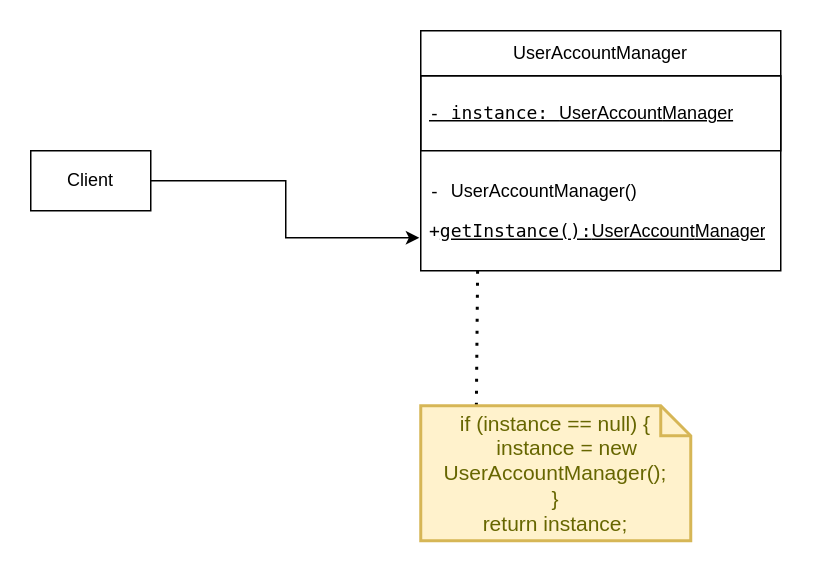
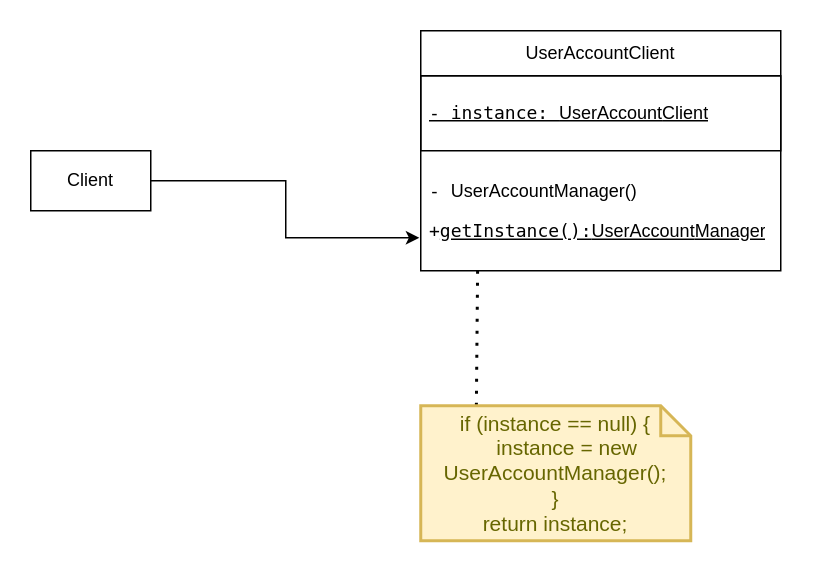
- <mxCell id="2" value="&lt;p data-pm-slice=&quot;1 1 [&amp;quot;list&amp;quot;,{&amp;quot;spread&amp;quot;:false,&amp;quot;start&amp;quot;:1541,&amp;quot;end&amp;quot;:1869},&amp;quot;regular_list_item&amp;quot;,{&amp;quot;start&amp;quot;:1541,&amp;quot;end&amp;quot;:1573}]&quot;&gt;&lt;span style=&quot;background-color: transparent; color: light-dark(rgb(0, 0, 0), rgb(255, 255, 255));&quot;&gt;UserAccount&lt;/span&gt;Manager&lt;/p&gt;" style="swimlane;fontStyle=0;childLayout=stackLayout;horizontal=1;startSize=30;horizontalStack=0;resizeParent=1;resizeParentMax=0;resizeLast=0;collapsible=1;marginBottom=0;whiteSpace=wrap;html=1;strokeColor=default;" vertex="1" parent="1"><mxGeometry x="280" y="20" width="240" height="160" as="geometry"><mxRectangle x="380" y="170" width="60" height="30" as="alternateBounds" /></mxGeometry></mxCell>
+ <mxCell id="2" value="&lt;p data-pm-slice=&quot;1 1 [&amp;quot;list&amp;quot;,{&amp;quot;spread&amp;quot;:false,&amp;quot;start&amp;quot;:1541,&amp;quot;end&amp;quot;:1869},&amp;quot;regular_list_item&amp;quot;,{&amp;quot;start&amp;quot;:1541,&amp;quot;end&amp;quot;:1573}]&quot;&gt;&lt;span style=&quot;background-color: transparent; color: light-dark(rgb(0, 0, 0), rgb(255, 255, 255));&quot;&gt;UserAccount&lt;/span&gt;Client&lt;/p&gt;" style="swimlane;fontStyle=0;childLayout=stackLayout;horizontal=1;startSize=30;horizontalStack=0;resizeParent=1;resizeParentMax=0;resizeLast=0;collapsible=1;marginBottom=0;whiteSpace=wrap;html=1;strokeColor=default;" vertex="1" parent="1"><mxGeometry x="280" y="20" width="240" height="160" as="geometry"><mxRectangle x="380" y="170" width="60" height="30" as="alternateBounds" /></mxGeometry></mxCell>
- <mxCell id="3" value="&lt;p data-pm-slice=&quot;1 1 [&amp;quot;list&amp;quot;,{&amp;quot;spread&amp;quot;:false,&amp;quot;start&amp;quot;:1055,&amp;quot;end&amp;quot;:1403},&amp;quot;regular_list_item&amp;quot;,{&amp;quot;start&amp;quot;:1093,&amp;quot;end&amp;quot;:1177},&amp;quot;list&amp;quot;,{&amp;quot;spread&amp;quot;:false,&amp;quot;start&amp;quot;:1113,&amp;quot;end&amp;quot;:1177},&amp;quot;regular_list_item&amp;quot;,{&amp;quot;start&amp;quot;:1113,&amp;quot;end&amp;quot;:1177}]&quot;&gt;&lt;code&gt;- instance:&amp;nbsp;&lt;/code&gt;&lt;span style=&quot;background-color: transparent; color: light-dark(rgb(0, 0, 0), rgb(255, 255, 255));&quot;&gt;UserAccount&lt;/span&gt;&lt;span style=&quot;background-color: transparent; color: light-dark(rgb(0, 0, 0), rgb(255, 255, 255));&quot;&gt;Manager&lt;/span&gt;&lt;/p&gt;" style="text;strokeColor=default;fillColor=none;align=left;verticalAlign=middle;spacingLeft=4;spacingRight=4;overflow=hidden;points=[[0,0.5],[1,0.5]];portConstraint=eastwest;rotatable=0;whiteSpace=wrap;html=1;fontStyle=4" vertex="1" parent="2"><mxGeometry y="30" width="240" height="50" as="geometry" /></mxCell>
+ <mxCell id="3" value="&lt;p data-pm-slice=&quot;1 1 [&amp;quot;list&amp;quot;,{&amp;quot;spread&amp;quot;:false,&amp;quot;start&amp;quot;:1055,&amp;quot;end&amp;quot;:1403},&amp;quot;regular_list_item&amp;quot;,{&amp;quot;start&amp;quot;:1093,&amp;quot;end&amp;quot;:1177},&amp;quot;list&amp;quot;,{&amp;quot;spread&amp;quot;:false,&amp;quot;start&amp;quot;:1113,&amp;quot;end&amp;quot;:1177},&amp;quot;regular_list_item&amp;quot;,{&amp;quot;start&amp;quot;:1113,&amp;quot;end&amp;quot;:1177}]&quot;&gt;&lt;code&gt;- instance:&amp;nbsp;&lt;/code&gt;&lt;span style=&quot;background-color: transparent; color: light-dark(rgb(0, 0, 0), rgb(255, 255, 255));&quot;&gt;UserAccount&lt;/span&gt;&lt;span style=&quot;background-color: transparent; color: light-dark(rgb(0, 0, 0), rgb(255, 255, 255));&quot;&gt;Client&lt;/span&gt;&lt;/p&gt;" style="text;strokeColor=default;fillColor=none;align=left;verticalAlign=middle;spacingLeft=4;spacingRight=4;overflow=hidden;points=[[0,0.5],[1,0.5]];portConstraint=eastwest;rotatable=0;whiteSpace=wrap;html=1;fontStyle=4" vertex="1" parent="2"><mxGeometry y="30" width="240" height="50" as="geometry" /></mxCell>
